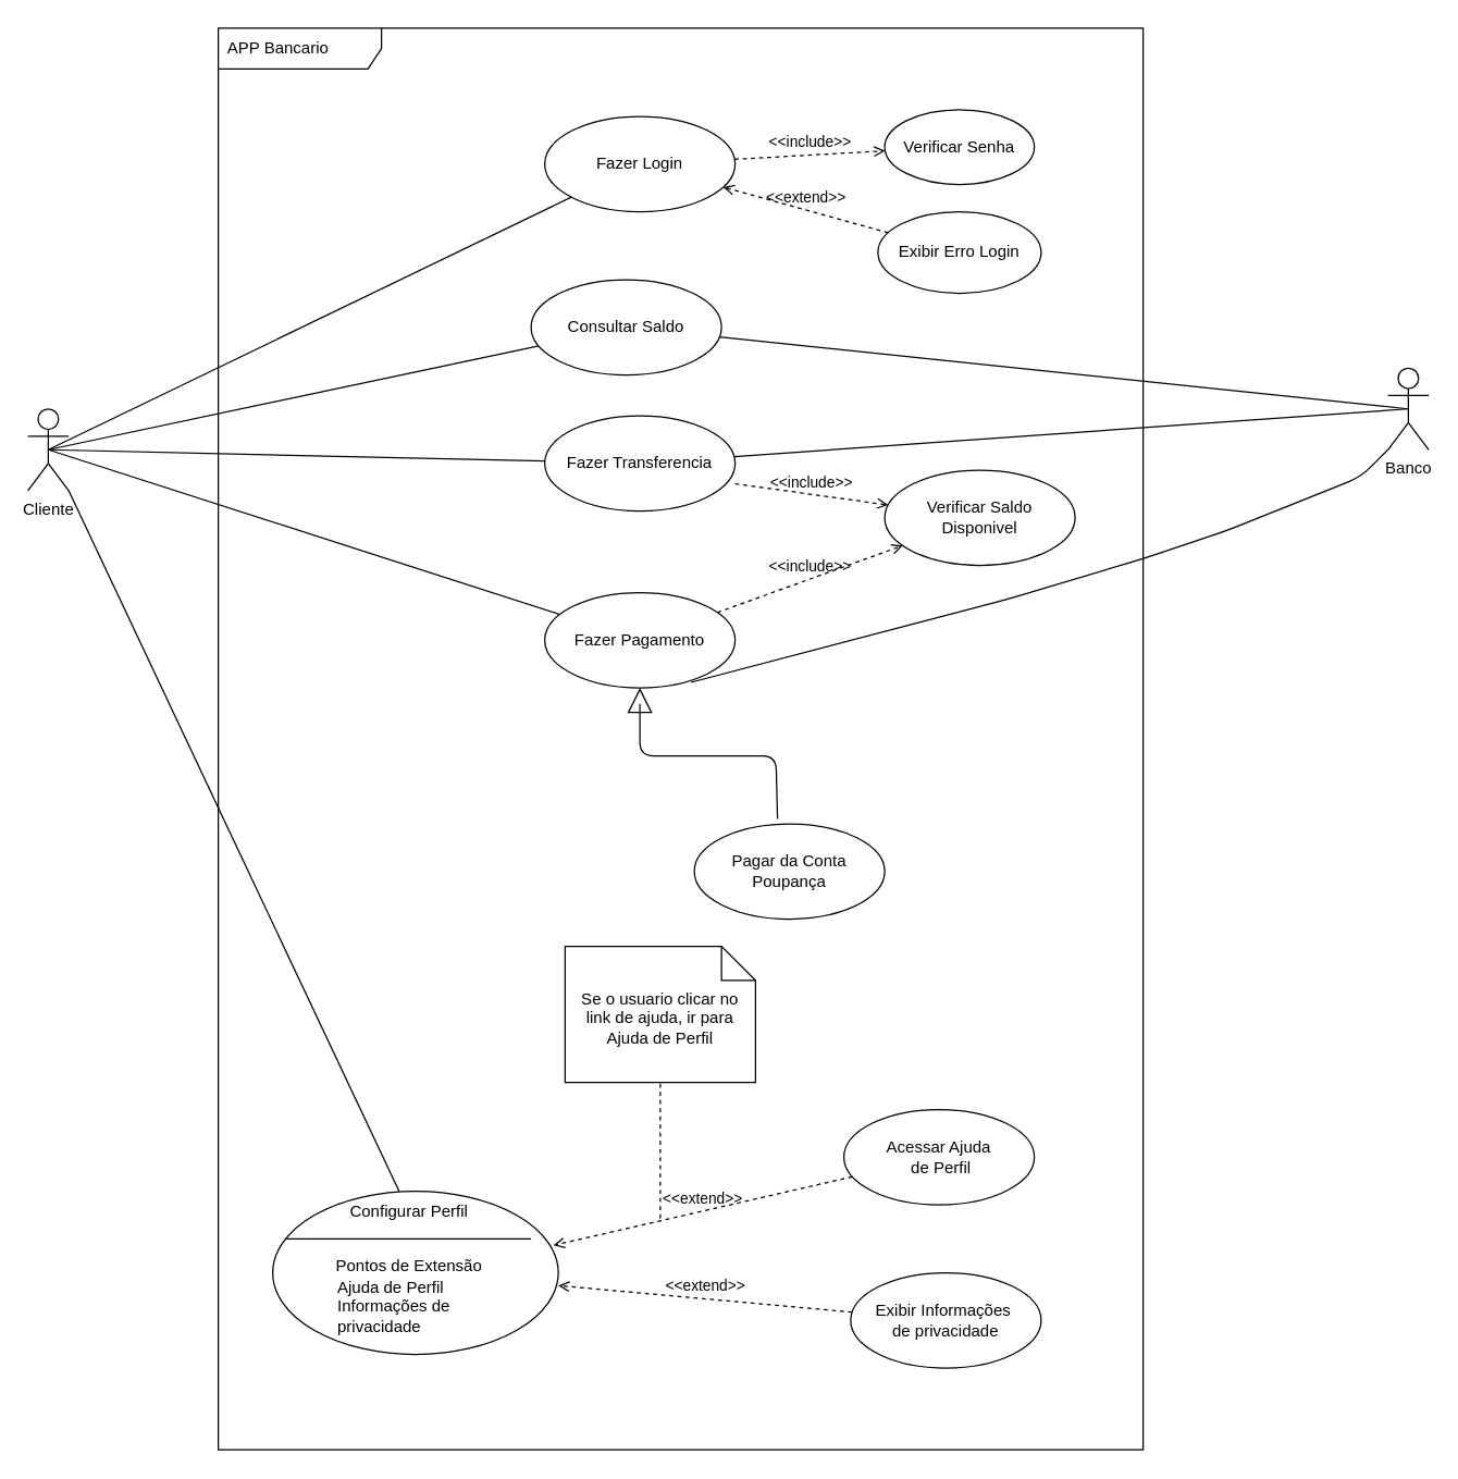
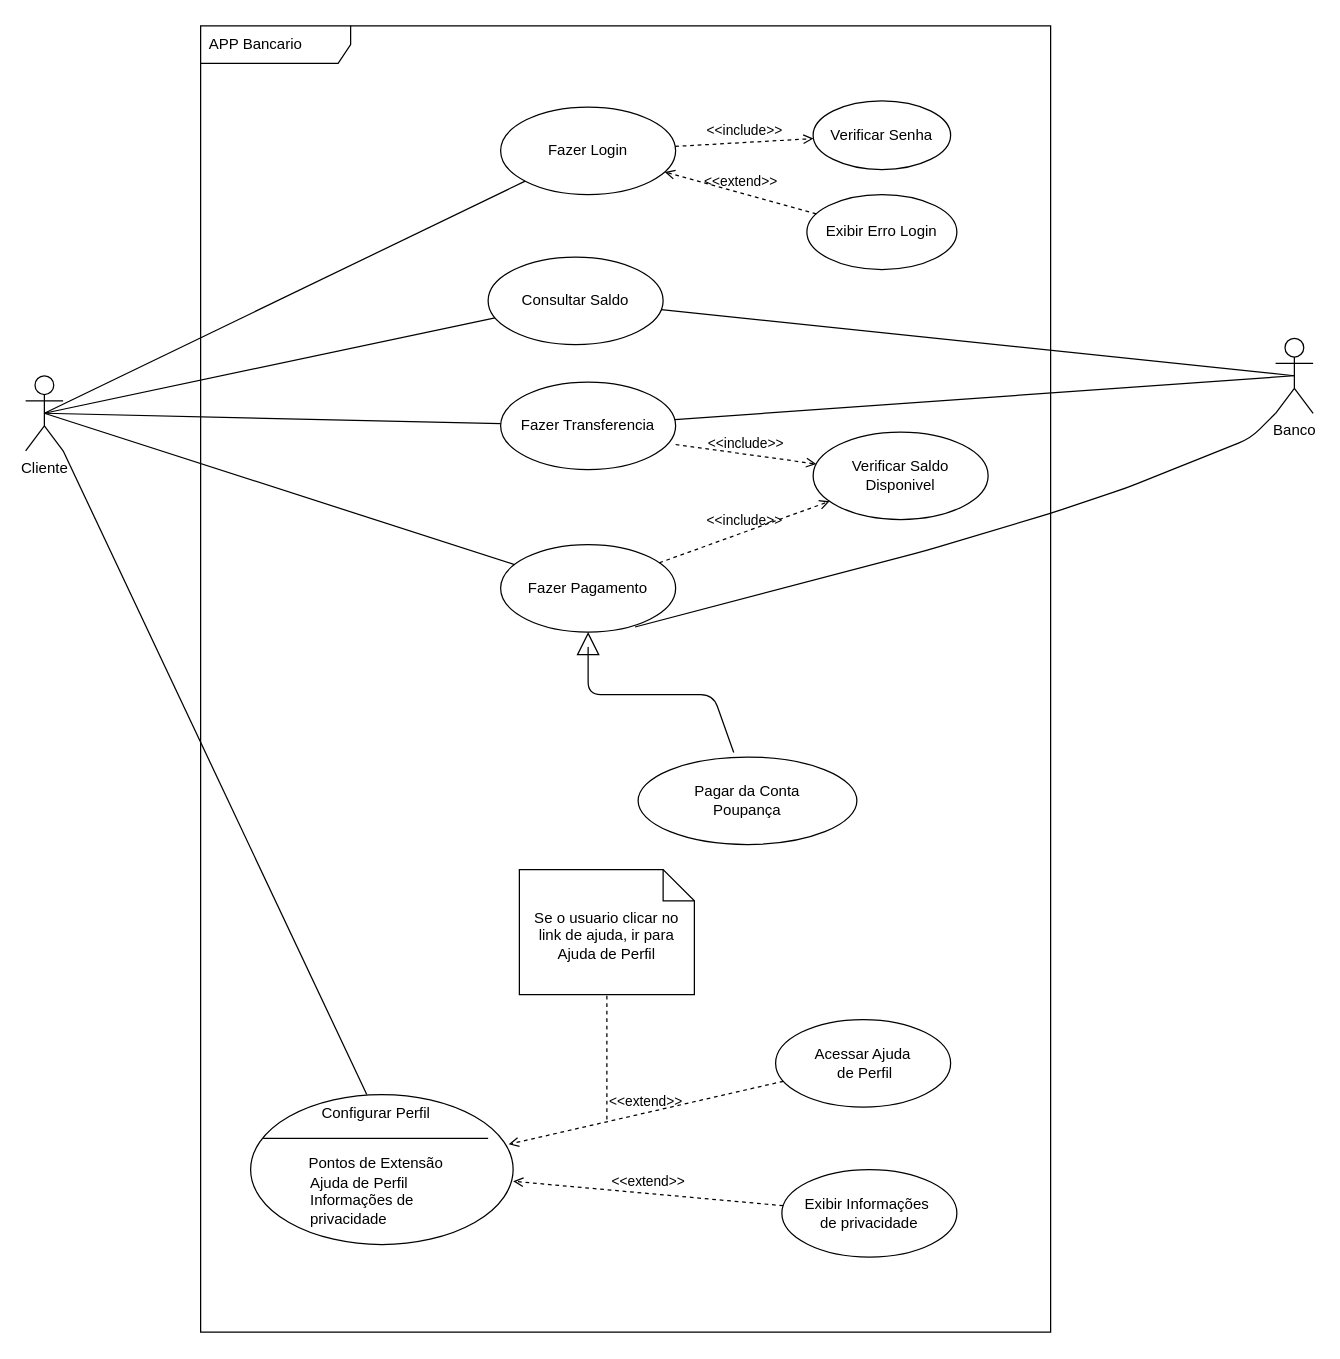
- <mxCell id="23" value="Pagar da Conta&lt;br&gt;Poupança" style="ellipse;whiteSpace=wrap;html=1;" parent="1" vertex="1"><mxGeometry x="510" y="605" width="140" height="70" as="geometry" /></mxCell>
+ <mxCell id="23" value="Pagar da Conta&lt;br&gt;Poupança" style="ellipse;whiteSpace=wrap;html=1;" parent="1" vertex="1"><mxGeometry x="510" y="605" width="175" height="70" as="geometry" /></mxCell>
